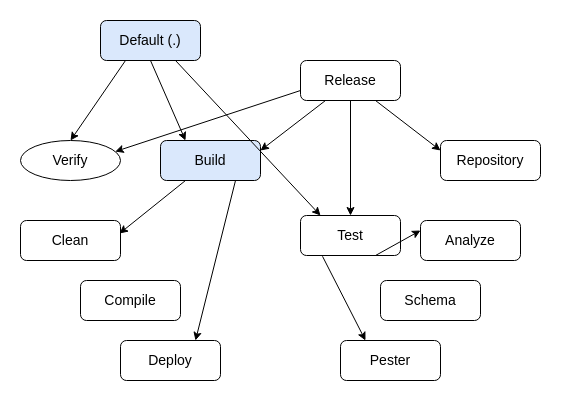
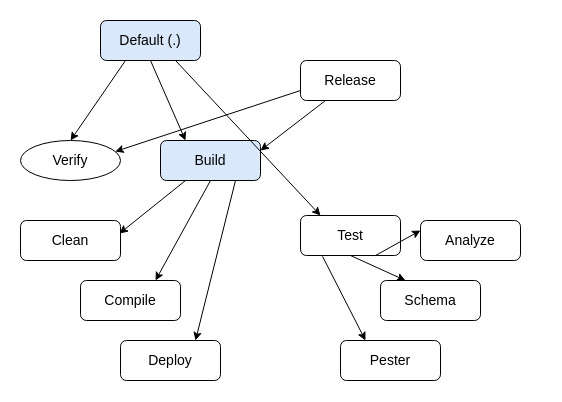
- <mxCell id="20" value="" style="endArrow=none;html=1;endFill=0;entryX=0.75;entryY=1;entryDx=0;entryDy=0;startArrow=classic;startFill=1;exitX=0;exitY=0.25;exitDx=0;exitDy=0;" edge="1" parent="1" source="7" target="3"><mxGeometry width="50" height="50" relative="1" as="geometry"><mxPoint x="599" y="150" as="sourcePoint" /><mxPoint x="550" y="70" as="targetPoint" /></mxGeometry></mxCell>
- <mxCell id="21" value="" style="endArrow=none;html=1;endFill=0;entryX=0.5;entryY=1;entryDx=0;entryDy=0;startArrow=classic;startFill=1;exitX=0.5;exitY=0;exitDx=0;exitDy=0;" edge="1" parent="1" source="5" target="3"><mxGeometry width="50" height="50" relative="1" as="geometry"><mxPoint x="528.8" y="151.6" as="sourcePoint" /><mxPoint x="525" y="80" as="targetPoint" /></mxGeometry></mxCell>
- <mxCell id="7" value="Repository" style="rounded=1;whiteSpace=wrap;html=1;fontSize=14;" parent="1" vertex="1"><mxGeometry x="440" y="140" width="100" height="40" as="geometry" /></mxCell>
+ <mxCell id="15" value="" style="endArrow=none;html=1;endFill=0;entryX=0.5;entryY=1;entryDx=0;entryDy=0;startArrow=classic;startFill=1;exitX=0.75;exitY=0;exitDx=0;exitDy=0;" edge="1" parent="1" source="9" target="6"><mxGeometry width="50" height="50" relative="1" as="geometry"><mxPoint x="320" y="230" as="sourcePoint" /><mxPoint x="330" y="110" as="targetPoint" /></mxGeometry></mxCell>
+ <mxCell id="18" value="" style="endArrow=none;html=1;endFill=0;entryX=0.5;entryY=1;entryDx=0;entryDy=0;startArrow=classic;startFill=1;exitX=0.25;exitY=0;exitDx=0;exitDy=0;" edge="1" parent="1" source="13" target="5"><mxGeometry width="50" height="50" relative="1" as="geometry"><mxPoint x="700" y="230" as="sourcePoint" /><mxPoint x="620" y="190" as="targetPoint" /></mxGeometry></mxCell>
